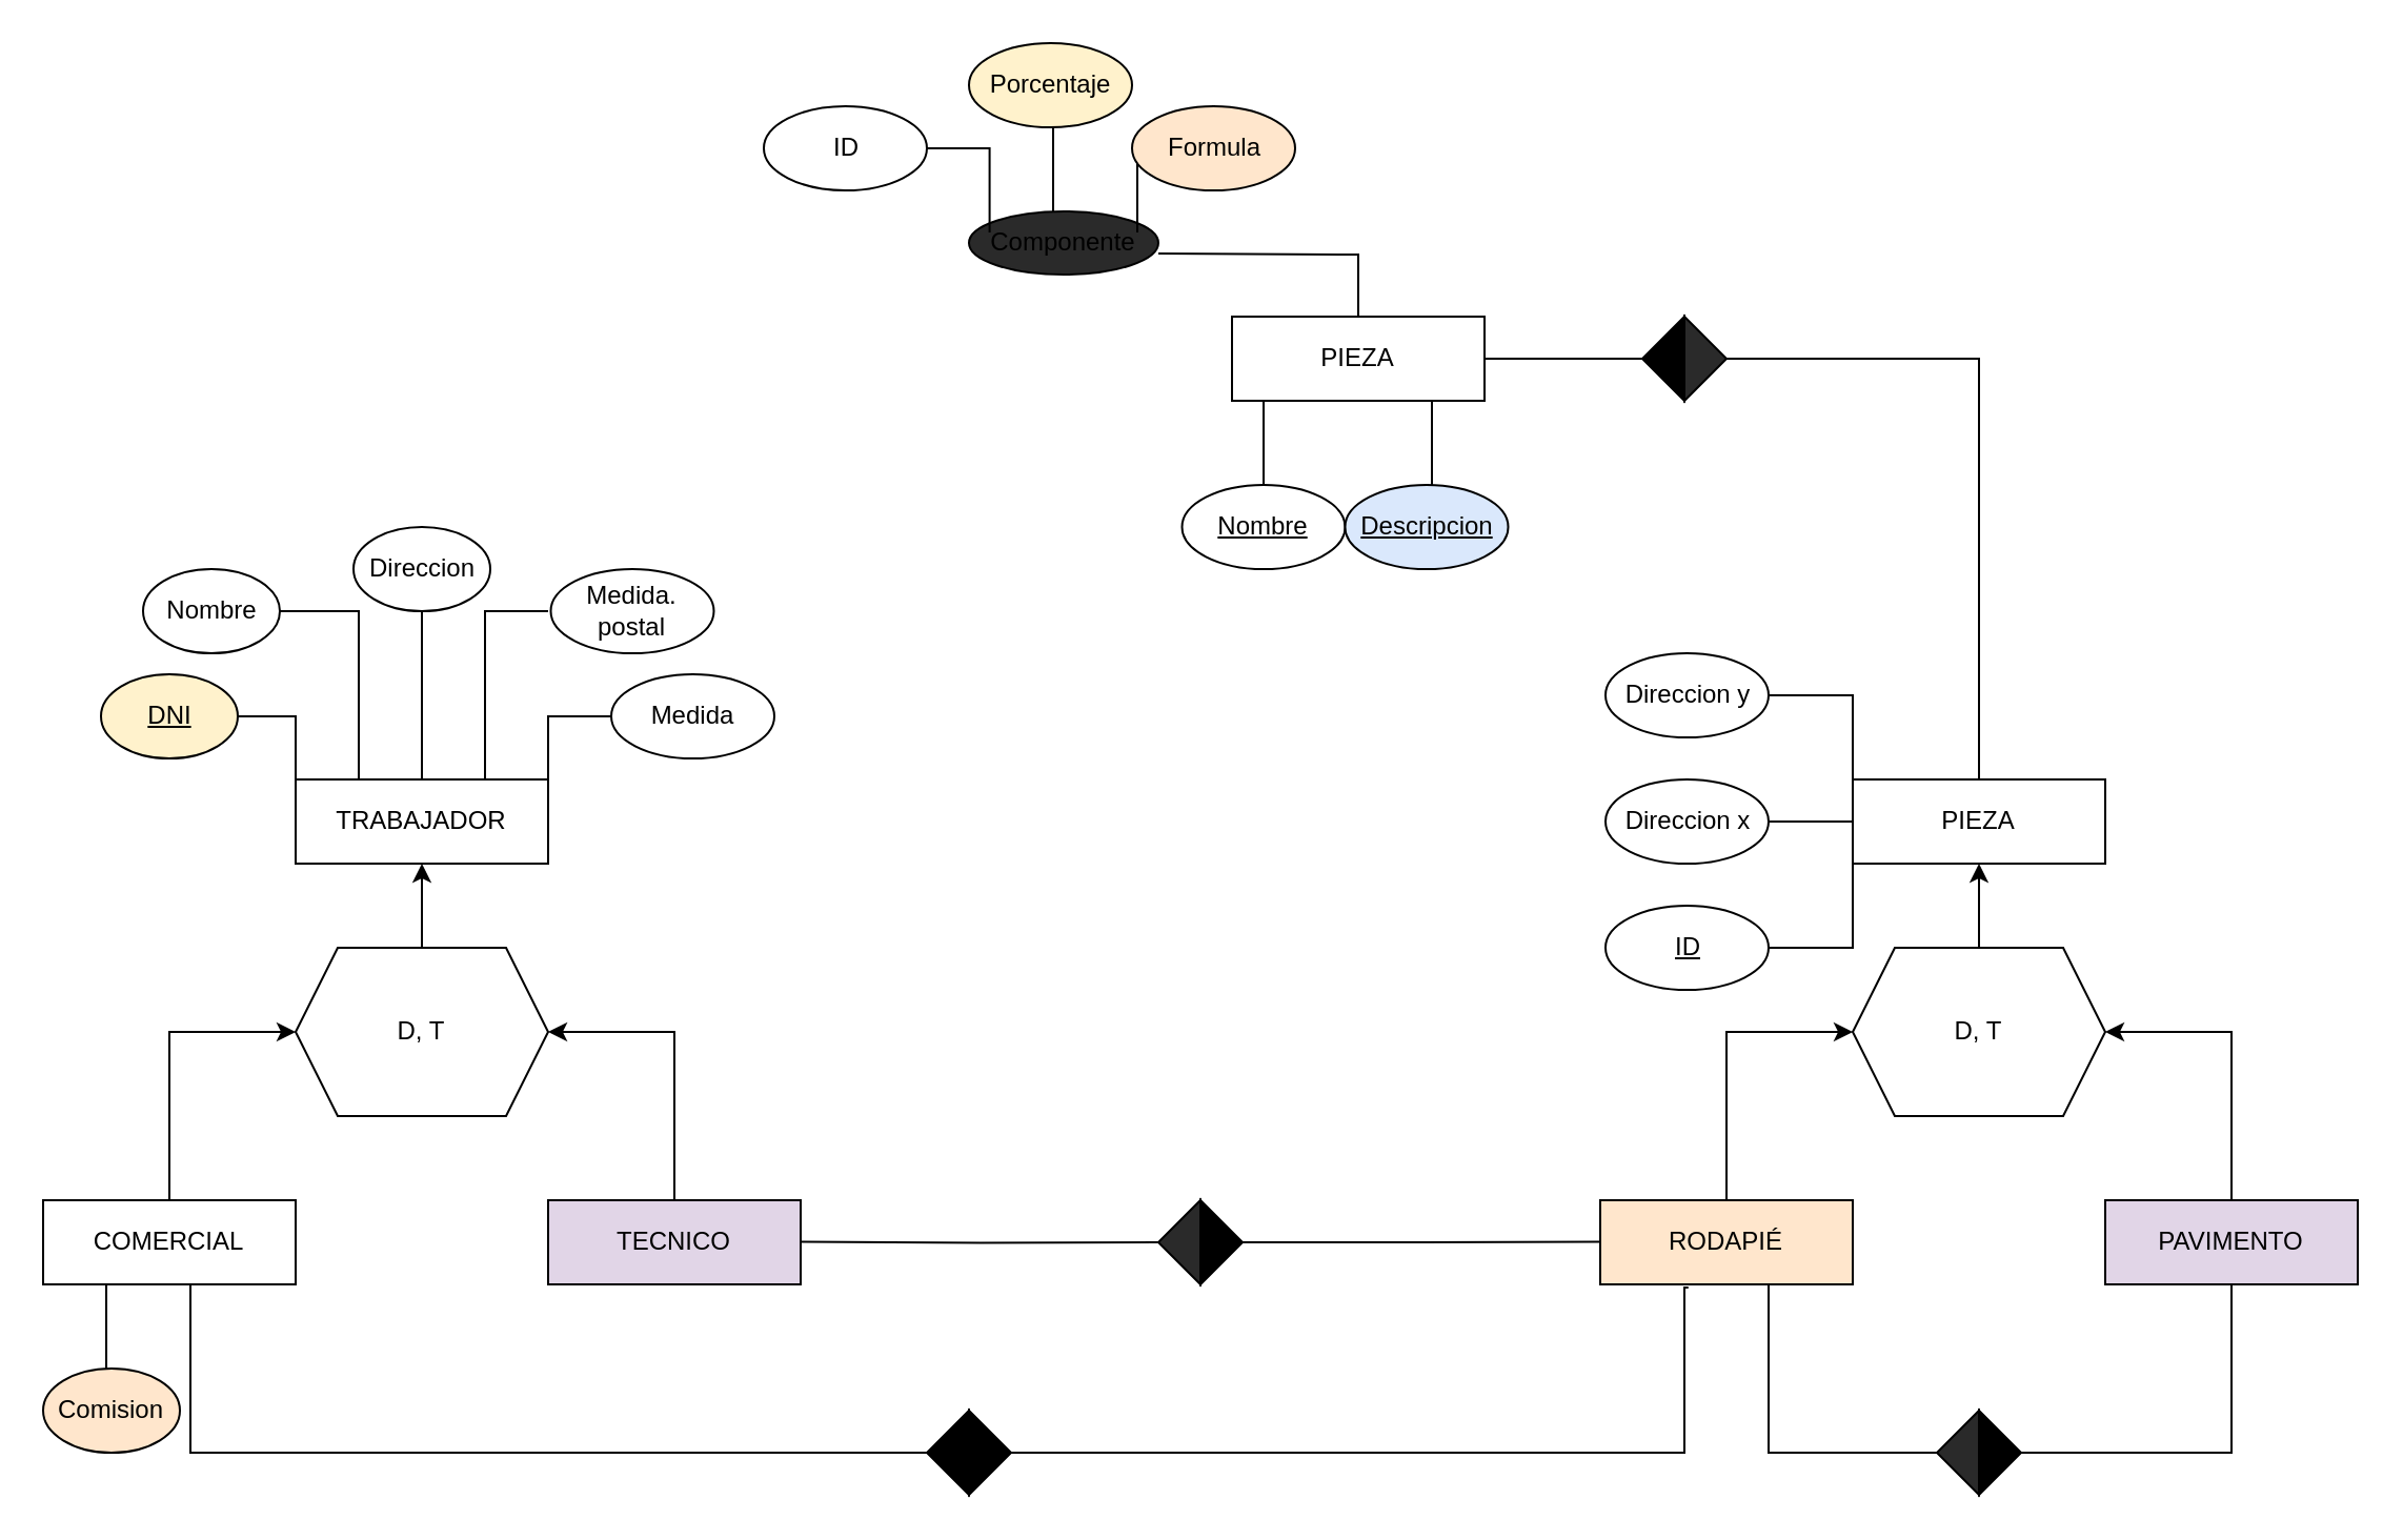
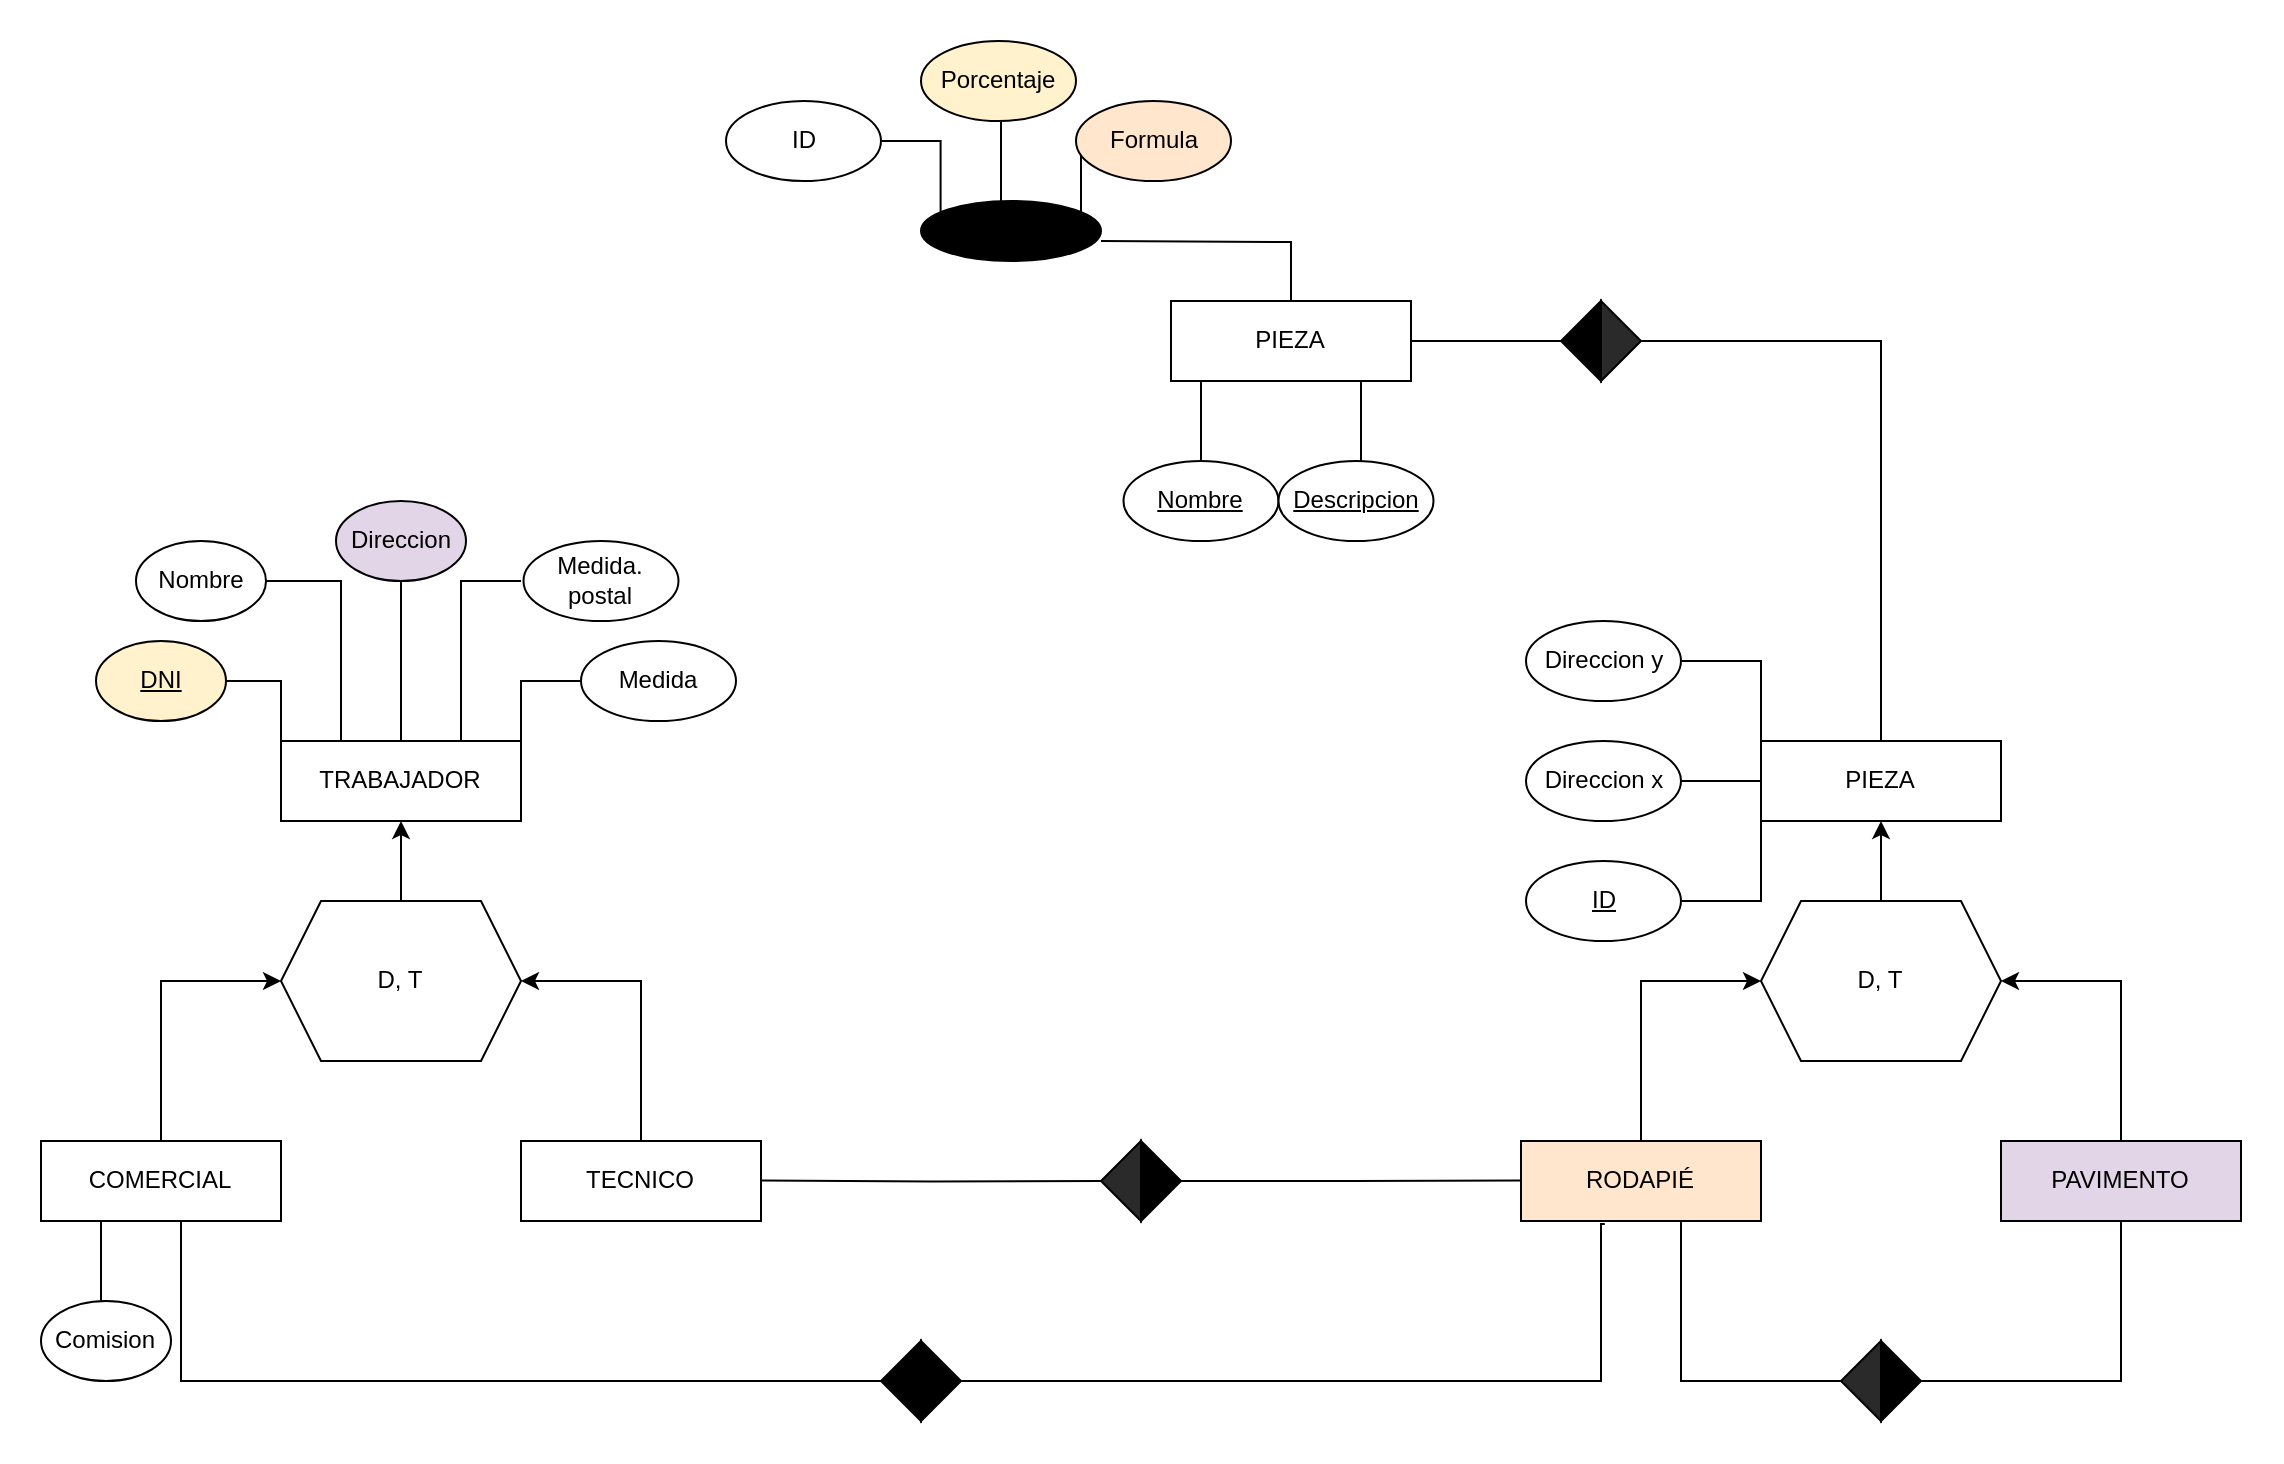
- <mxCell id="43" value="Componente" style="ellipse;whiteSpace=wrap;html=1;fillColor=#2A2A2A;" parent="1" vertex="1"><mxGeometry x="460" y="100" width="90" height="30" as="geometry" /></mxCell>
+ <mxCell id="43" value="Componente" style="ellipse;whiteSpace=wrap;html=1;fillColor=#000000;" parent="1" vertex="1"><mxGeometry x="460" y="100" width="90" height="30" as="geometry" /></mxCell>
- <mxCell id="59" value="&lt;u&gt;Descripcion&lt;/u&gt;" style="ellipse;whiteSpace=wrap;html=1;fillColor=#dae8fc;" vertex="1" parent="1"><mxGeometry x="638.75" y="230" width="77.5" height="40" as="geometry" /></mxCell>
+ <mxCell id="59" value="&lt;u&gt;Descripcion&lt;/u&gt;" style="ellipse;whiteSpace=wrap;html=1;" vertex="1" parent="1"><mxGeometry x="638.75" y="230" width="77.5" height="40" as="geometry" /></mxCell>
- <mxCell id="50" value="Direccion" style="ellipse;whiteSpace=wrap;html=1;" vertex="1" parent="1"><mxGeometry x="167.5" y="250" width="65" height="40" as="geometry" /></mxCell>
+ <mxCell id="50" value="Direccion" style="ellipse;whiteSpace=wrap;html=1;fillColor=#e1d5e7;" vertex="1" parent="1"><mxGeometry x="167.5" y="250" width="65" height="40" as="geometry" /></mxCell>
- <mxCell id="15" value="TECNICO" style="rounded=0;whiteSpace=wrap;html=1;fillColor=#e1d5e7;" parent="1" vertex="1"><mxGeometry x="260" y="570" width="120" height="40" as="geometry" /></mxCell>
+ <mxCell id="15" value="TECNICO" style="rounded=0;whiteSpace=wrap;html=1;" parent="1" vertex="1"><mxGeometry x="260" y="570" width="120" height="40" as="geometry" /></mxCell>
- <mxCell id="54" value="Comision" style="ellipse;whiteSpace=wrap;html=1;fillColor=#ffe6cc;" vertex="1" parent="1"><mxGeometry x="20" y="650" width="65" height="40" as="geometry" /></mxCell>
+ <mxCell id="54" value="Comision" style="ellipse;whiteSpace=wrap;html=1;" vertex="1" parent="1"><mxGeometry x="20" y="650" width="65" height="40" as="geometry" /></mxCell>
